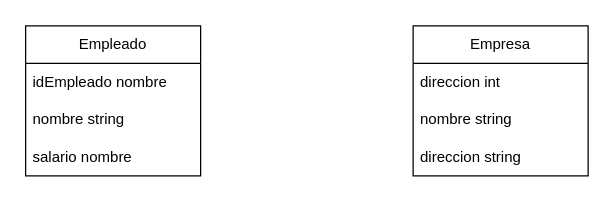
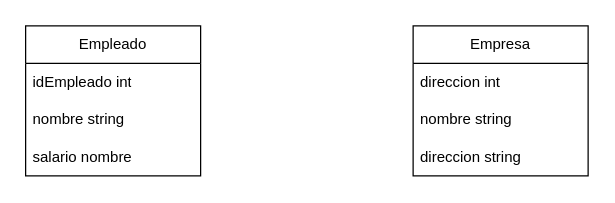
- <mxCell id="3" value="idEmpleado nombre " style="text;strokeColor=none;fillColor=none;align=left;verticalAlign=middle;spacingLeft=4;spacingRight=4;overflow=hidden;points=[[0,0.5],[1,0.5]];portConstraint=eastwest;rotatable=0;whiteSpace=wrap;html=1;" parent="2" vertex="1"><mxGeometry y="30" width="140" height="30" as="geometry" /></mxCell>
+ <mxCell id="3" value="idEmpleado int " style="text;strokeColor=none;fillColor=none;align=left;verticalAlign=middle;spacingLeft=4;spacingRight=4;overflow=hidden;points=[[0,0.5],[1,0.5]];portConstraint=eastwest;rotatable=0;whiteSpace=wrap;html=1;" parent="2" vertex="1"><mxGeometry y="30" width="140" height="30" as="geometry" /></mxCell>
